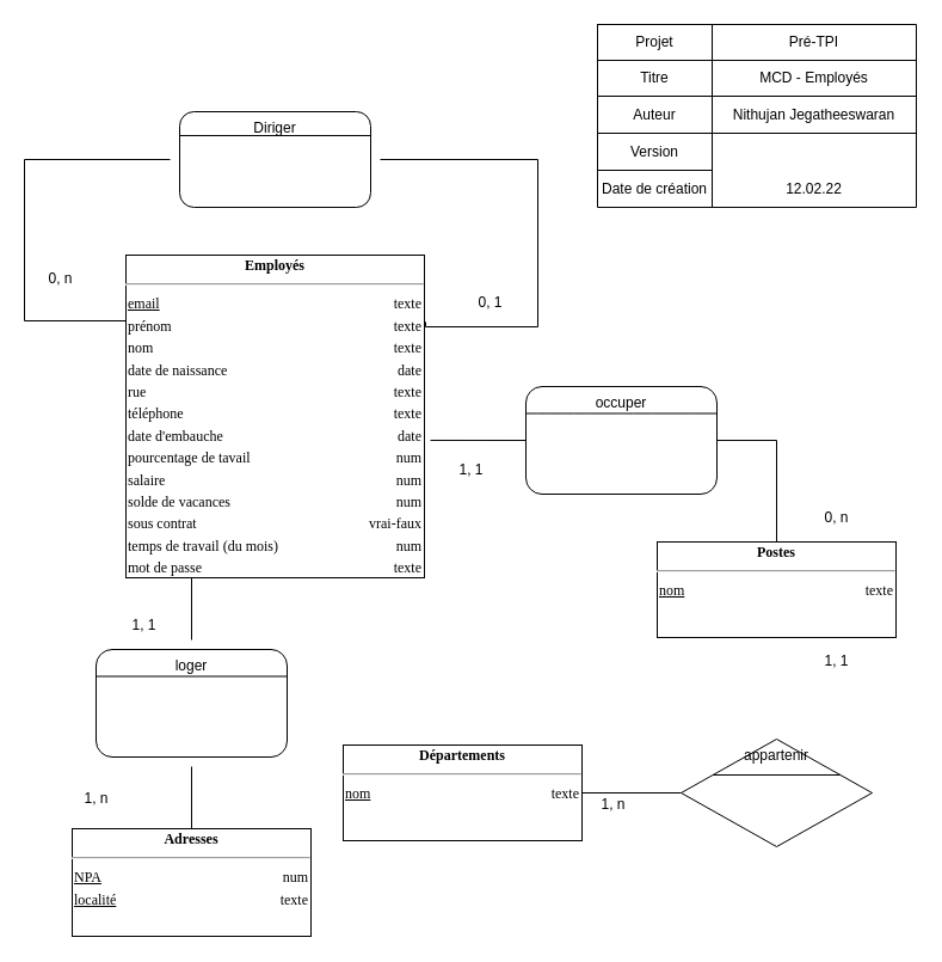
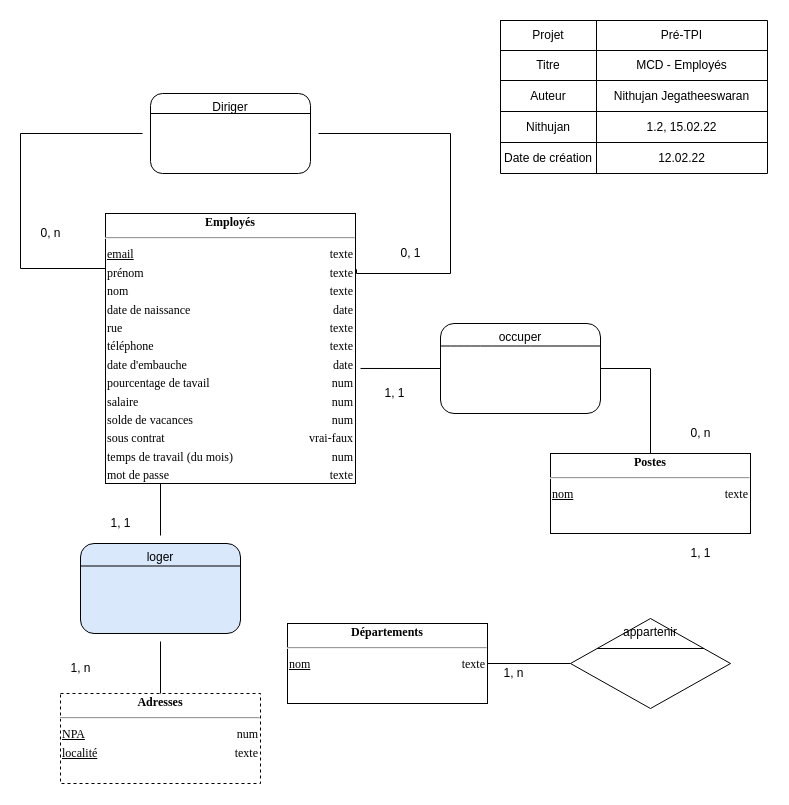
+ <mxCell id="14" value="1.2, 15.02.22" style="shape=partialRectangle;html=1;whiteSpace=wrap;connectable=0;fillColor=none;top=0;left=0;bottom=0;right=0;overflow=hidden;" parent="12" vertex="1"><mxGeometry x="96" width="171" height="31" as="geometry"><mxRectangle width="171" height="31" as="alternateBounds" /></mxGeometry></mxCell>
- <mxCell id="13" value="Version" style="shape=partialRectangle;html=1;whiteSpace=wrap;connectable=0;fillColor=none;top=0;left=0;bottom=0;right=0;overflow=hidden;" parent="12" vertex="1"><mxGeometry width="96" height="31" as="geometry"><mxRectangle width="96" height="31" as="alternateBounds" /></mxGeometry></mxCell>
+ <mxCell id="13" value="Nithujan" style="shape=partialRectangle;html=1;whiteSpace=wrap;connectable=0;fillColor=none;top=0;left=0;bottom=0;right=0;overflow=hidden;" parent="12" vertex="1"><mxGeometry width="96" height="31" as="geometry"><mxRectangle width="96" height="31" as="alternateBounds" /></mxGeometry></mxCell>
- <mxCell id="28" value="loger" style="rounded=1;whiteSpace=wrap;html=1;verticalAlign=top;hachureGap=4;pointerEvents=0;" parent="1" vertex="1"><mxGeometry x="80" y="543" width="160" height="90" as="geometry" /></mxCell>
+ <mxCell id="28" value="loger" style="rounded=1;whiteSpace=wrap;html=1;verticalAlign=top;hachureGap=4;pointerEvents=0;fillColor=#dae8fc;" parent="1" vertex="1"><mxGeometry x="80" y="543" width="160" height="90" as="geometry" /></mxCell>
- <mxCell id="19" value="&lt;div style=&quot;box-sizing: border-box ; width: 100% ; padding: 2px&quot;&gt;&lt;span style=&quot;background-color: rgb(255 , 255 , 255)&quot;&gt;&lt;b&gt;Adresses&lt;/b&gt;&lt;/span&gt;&lt;/div&gt;&lt;hr&gt;&lt;table style=&quot;width: 100% ; font-size: 1em&quot; cellpadding=&quot;2&quot; cellspacing=&quot;0&quot;&gt;&lt;tbody&gt;&lt;tr&gt;&lt;td style=&quot;text-align: left&quot;&gt;&lt;u&gt;NPA&lt;/u&gt;&lt;/td&gt;&lt;td style=&quot;text-align: right&quot;&gt;num&lt;br&gt;&lt;/td&gt;&lt;/tr&gt;&lt;tr&gt;&lt;td style=&quot;text-align: left&quot;&gt;&lt;u&gt;localité&lt;/u&gt;&lt;/td&gt;&lt;td style=&quot;text-align: right&quot;&gt;texte&lt;br&gt;&lt;/td&gt;&lt;/tr&gt;&lt;/tbody&gt;&lt;/table&gt;" style="verticalAlign=top;align=center;overflow=fill;html=1;rounded=0;shadow=0;comic=0;labelBackgroundColor=none;strokeColor=#000000;strokeWidth=1;fillColor=#ffffff;fontFamily=Verdana;fontSize=12;fontColor=#000000;hachureGap=4;pointerEvents=0;" parent="1" vertex="1"><mxGeometry x="60" y="693" width="200" height="90" as="geometry" /></mxCell>
+ <mxCell id="19" value="&lt;div style=&quot;box-sizing: border-box ; width: 100% ; padding: 2px&quot;&gt;&lt;span style=&quot;background-color: rgb(255 , 255 , 255)&quot;&gt;&lt;b&gt;Adresses&lt;/b&gt;&lt;/span&gt;&lt;/div&gt;&lt;hr&gt;&lt;table style=&quot;width: 100% ; font-size: 1em&quot; cellpadding=&quot;2&quot; cellspacing=&quot;0&quot;&gt;&lt;tbody&gt;&lt;tr&gt;&lt;td style=&quot;text-align: left&quot;&gt;&lt;u&gt;NPA&lt;/u&gt;&lt;/td&gt;&lt;td style=&quot;text-align: right&quot;&gt;num&lt;br&gt;&lt;/td&gt;&lt;/tr&gt;&lt;tr&gt;&lt;td style=&quot;text-align: left&quot;&gt;&lt;u&gt;localité&lt;/u&gt;&lt;/td&gt;&lt;td style=&quot;text-align: right&quot;&gt;texte&lt;br&gt;&lt;/td&gt;&lt;/tr&gt;&lt;/tbody&gt;&lt;/table&gt;" style="verticalAlign=top;align=center;overflow=fill;html=1;rounded=0;shadow=0;comic=0;labelBackgroundColor=none;strokeColor=#000000;strokeWidth=1;fillColor=#ffffff;fontFamily=Verdana;fontSize=12;fontColor=#000000;hachureGap=4;pointerEvents=0;dashed=1;" parent="1" vertex="1"><mxGeometry x="60" y="693" width="200" height="90" as="geometry" /></mxCell>
